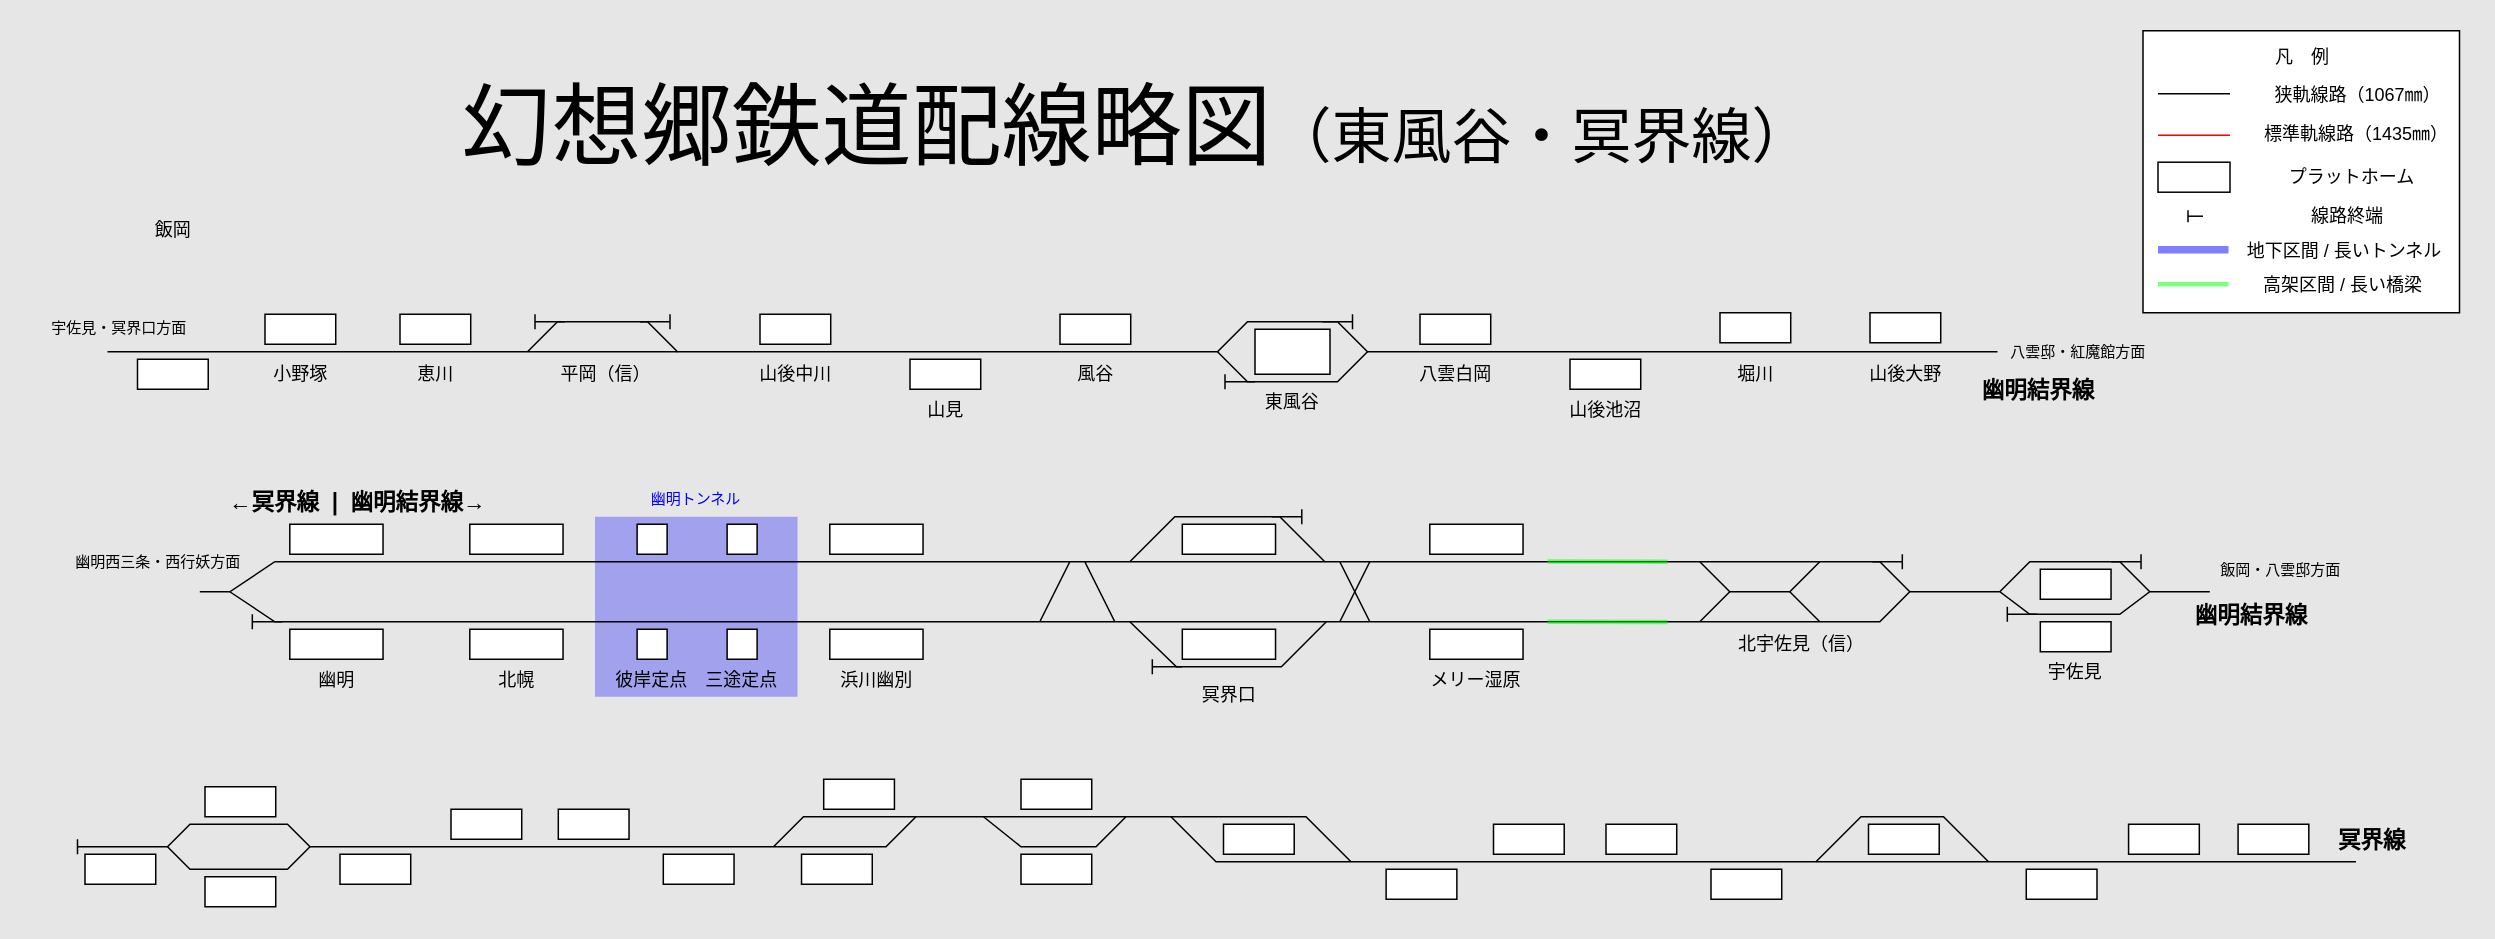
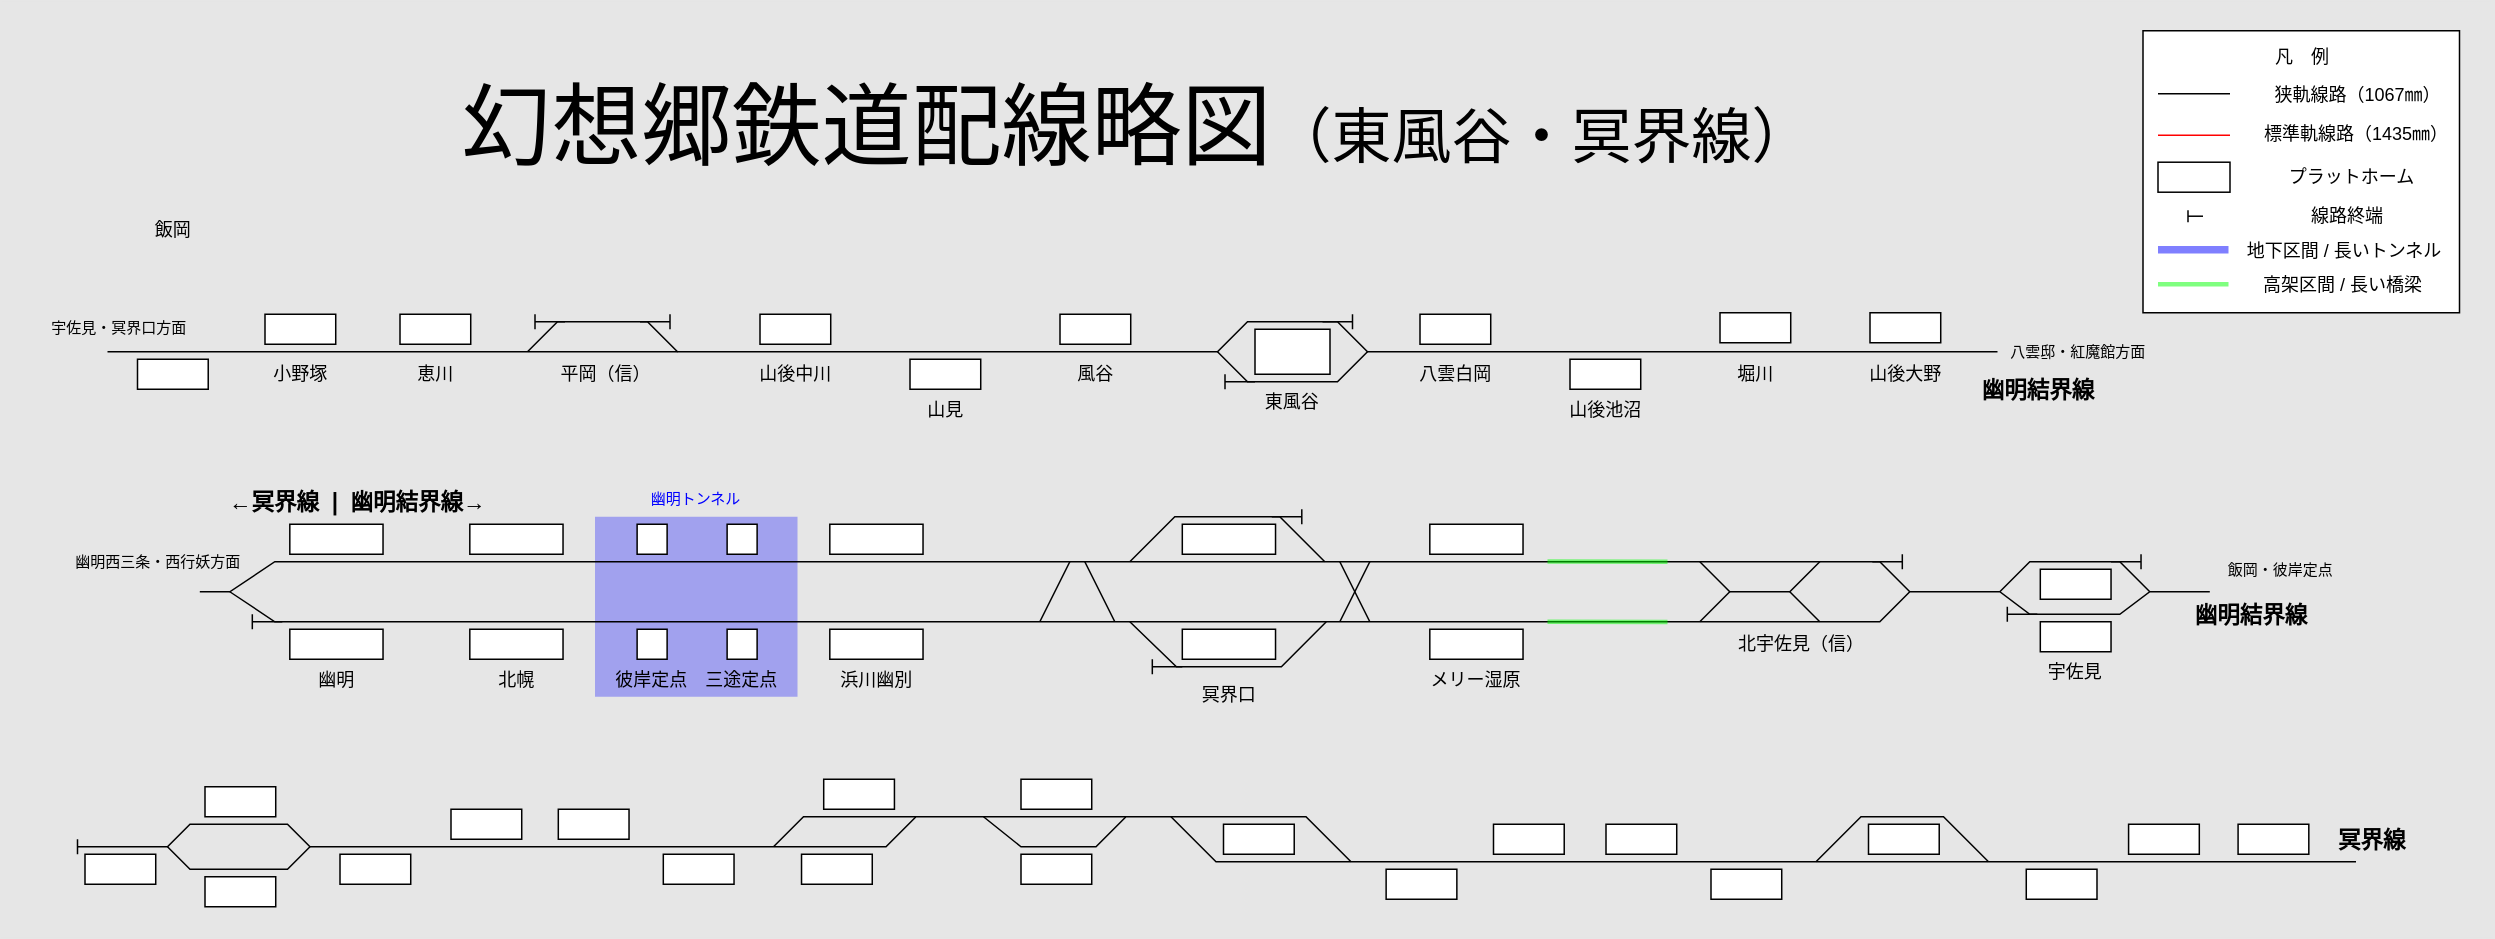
- <mxCell id="97" value="&lt;font style=&quot;font-size: 10px;&quot;&gt;飯岡・八雲邸方面&lt;/font&gt;" style="text;strokeColor=none;align=center;fillColor=none;html=1;verticalAlign=middle;whiteSpace=wrap;rounded=0;" parent="1" vertex="1"><mxGeometry x="1461" y="364" width="118" height="30" as="geometry" /></mxCell>
+ <mxCell id="97" value="&lt;font style=&quot;font-size: 10px;&quot;&gt;飯岡・彼岸定点&lt;/font&gt;" style="text;strokeColor=none;align=center;fillColor=none;html=1;verticalAlign=middle;whiteSpace=wrap;rounded=0;" parent="1" vertex="1"><mxGeometry x="1461" y="364" width="118" height="30" as="geometry" /></mxCell>
